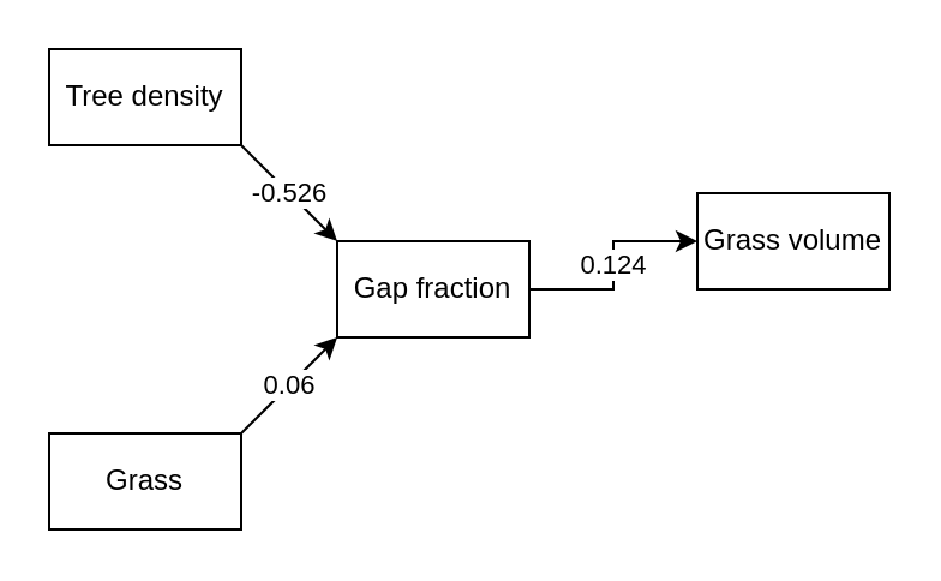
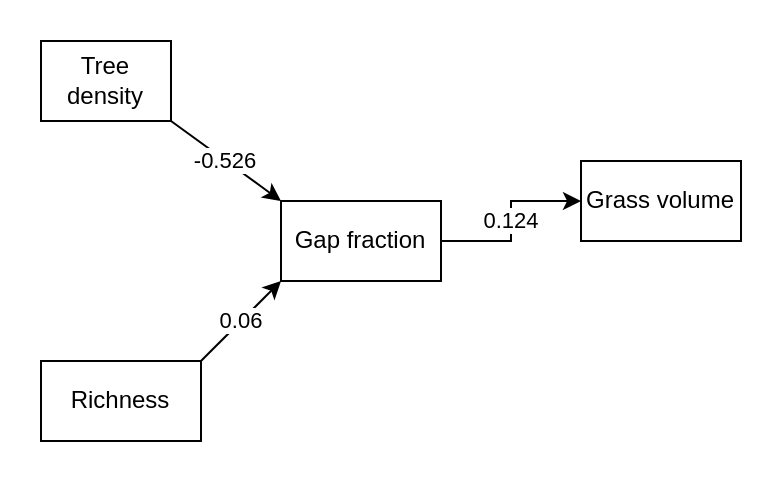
- <mxCell id="6" value="Tree density" style="rounded=1;whiteSpace=wrap;html=1;fontSize=12;glass=0;strokeWidth=1;shadow=0;arcSize=0;align=center;fontStyle=0" vertex="1" parent="1"><mxGeometry x="20" y="20" width="80" height="40" as="geometry" /></mxCell>
+ <mxCell id="6" value="Tree density" style="rounded=1;whiteSpace=wrap;html=1;fontSize=12;glass=0;strokeWidth=1;shadow=0;arcSize=0;align=center;fontStyle=0" vertex="1" parent="1"><mxGeometry x="20" y="20" width="65" height="40" as="geometry" /></mxCell>
- <mxCell id="8" value="Grass" style="rounded=1;whiteSpace=wrap;html=1;fontSize=12;glass=0;strokeWidth=1;shadow=0;arcSize=0;align=center;fontStyle=0" vertex="1" parent="1"><mxGeometry x="20" y="180" width="80" height="40" as="geometry" /></mxCell>
+ <mxCell id="8" value="Richness" style="rounded=1;whiteSpace=wrap;html=1;fontSize=12;glass=0;strokeWidth=1;shadow=0;arcSize=0;align=center;fontStyle=0" vertex="1" parent="1"><mxGeometry x="20" y="180" width="80" height="40" as="geometry" /></mxCell>
